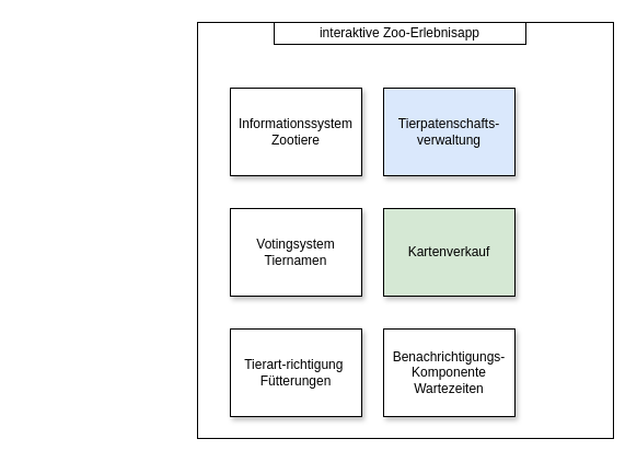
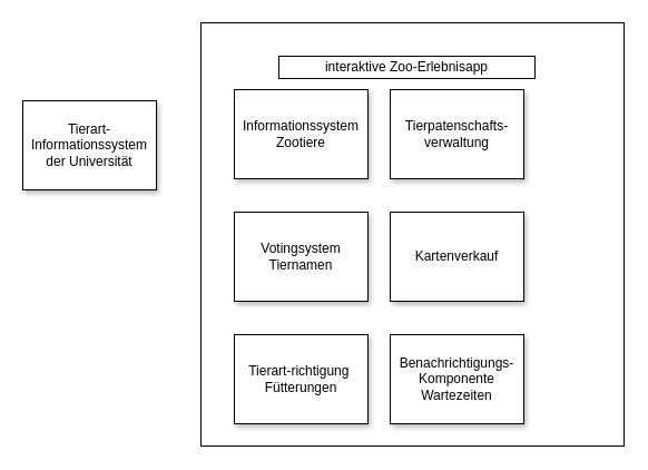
- <mxCell id="10" value="interaktive Zoo-Erlebnisapp" style="rounded=0;whiteSpace=wrap;html=1;" vertex="1" parent="1"><mxGeometry x="250" y="20" width="230" height="20" as="geometry" /></mxCell>
+ <mxCell id="10" value="interaktive Zoo-Erlebnisapp" style="rounded=0;whiteSpace=wrap;html=1;" vertex="1" parent="1"><mxGeometry x="250" y="50" width="230" height="20" as="geometry" /></mxCell>
- <mxCell id="6" value="Tierpatenschafts-verwaltung" style="rounded=0;whiteSpace=wrap;html=1;shadow=1;fillColor=#dae8fc;" parent="1" vertex="1"><mxGeometry x="350" y="80" width="120" height="80" as="geometry" /></mxCell>
+ <mxCell id="6" value="Tierpatenschafts-verwaltung" style="rounded=0;whiteSpace=wrap;html=1;shadow=1;" parent="1" vertex="1"><mxGeometry x="350" y="80" width="120" height="80" as="geometry" /></mxCell>
+ <mxCell id="9" value="Tierart-Informationssystem der Universität" style="rounded=0;whiteSpace=wrap;html=1;shadow=1;" vertex="1" parent="1"><mxGeometry x="20" y="90" width="120" height="80" as="geometry" /></mxCell>
- <mxCell id="3" value="&lt;div&gt;Kartenverkauf&lt;/div&gt;" style="rounded=0;whiteSpace=wrap;html=1;points=[[0,0,0,0,0],[0,0.25,0,0,0],[0,0.5,0,0,0],[0,0.75,0,0,0],[0,1,0,0,0],[0.2,1,0,0,0],[0.25,0,0,0,0],[0.25,1,0,0,0],[0.4,1,0,0,0],[0.5,0,0,0,0],[0.5,1,0,0,0],[0.6,1,0,0,0],[0.75,0,0,0,0],[0.75,1,0,0,0],[0.8,1,0,0,0],[1,0,0,0,0],[1,0.25,0,0,0],[1,0.5,0,0,0],[1,0.75,0,0,0],[1,1,0,0,0]];shadow=1;fillColor=#d5e8d4;" parent="1" vertex="1"><mxGeometry x="350" y="190" width="120" height="80" as="geometry" /></mxCell>
+ <mxCell id="3" value="&lt;div&gt;Kartenverkauf&lt;/div&gt;" style="rounded=0;whiteSpace=wrap;html=1;points=[[0,0,0,0,0],[0,0.25,0,0,0],[0,0.5,0,0,0],[0,0.75,0,0,0],[0,1,0,0,0],[0.2,1,0,0,0],[0.25,0,0,0,0],[0.25,1,0,0,0],[0.4,1,0,0,0],[0.5,0,0,0,0],[0.5,1,0,0,0],[0.6,1,0,0,0],[0.75,0,0,0,0],[0.75,1,0,0,0],[0.8,1,0,0,0],[1,0,0,0,0],[1,0.25,0,0,0],[1,0.5,0,0,0],[1,0.75,0,0,0],[1,1,0,0,0]];shadow=1;" parent="1" vertex="1"><mxGeometry x="350" y="190" width="120" height="80" as="geometry" /></mxCell>
